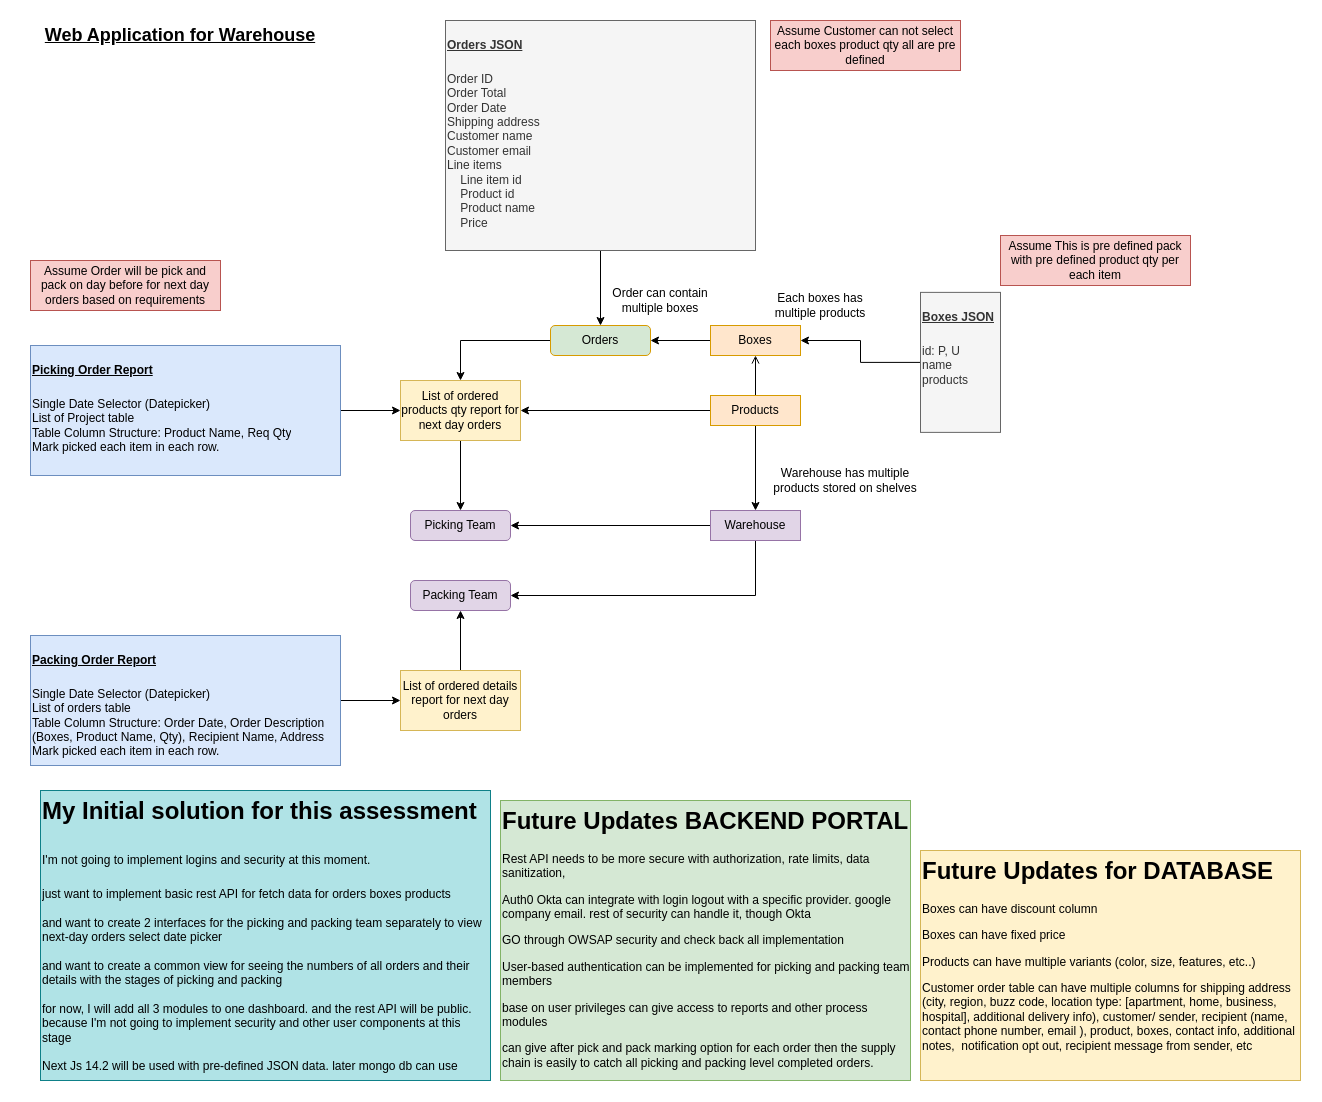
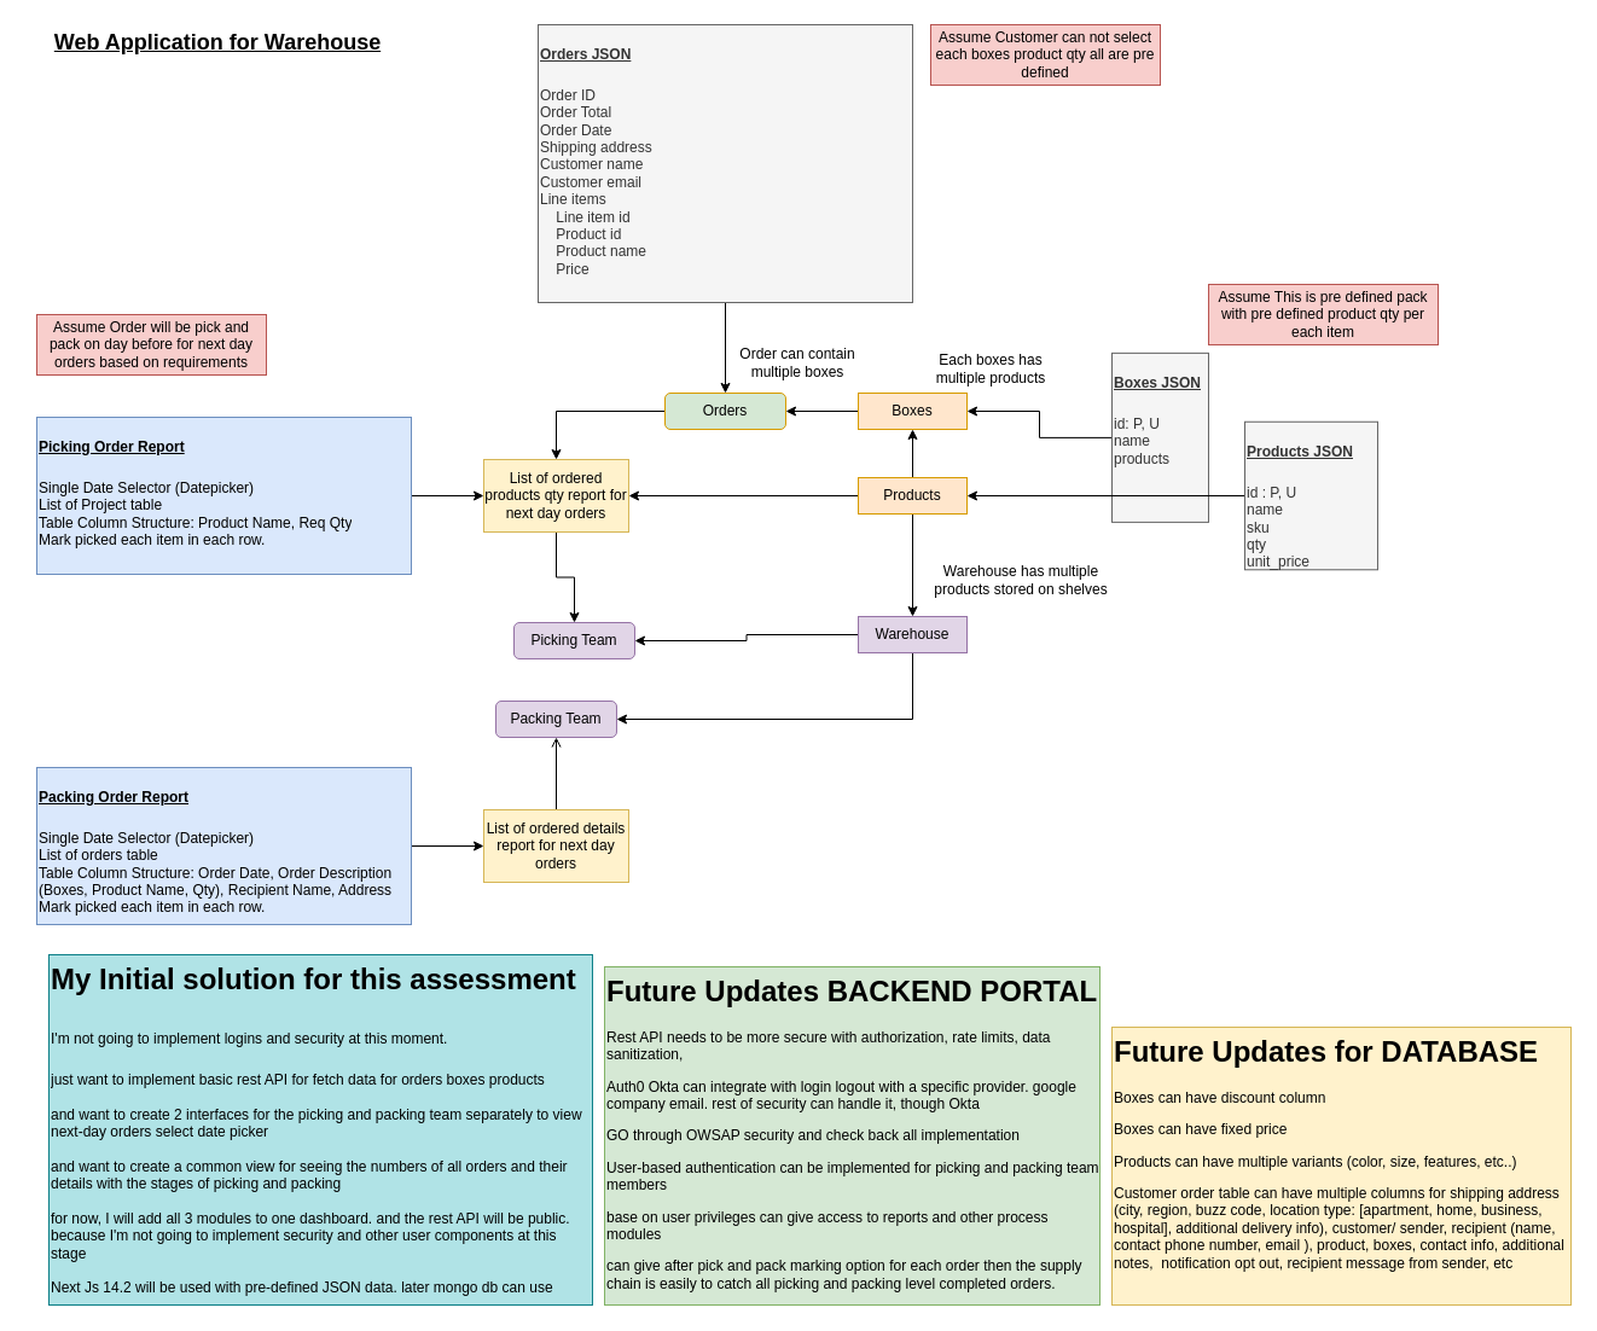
- <mxCell id="5" style="edgeStyle=orthogonalEdgeStyle;rounded=0;orthogonalLoop=1;jettySize=auto;html=1;exitX=0.5;exitY=0;exitDx=0;exitDy=0;entryX=0.5;entryY=1;entryDx=0;entryDy=0;endArrow=open;" edge="1" parent="1" source="7" target="3"><mxGeometry relative="1" as="geometry" /></mxCell>
+ <mxCell id="5" style="edgeStyle=orthogonalEdgeStyle;rounded=0;orthogonalLoop=1;jettySize=auto;html=1;exitX=0.5;exitY=0;exitDx=0;exitDy=0;entryX=0.5;entryY=1;entryDx=0;entryDy=0;" edge="1" parent="1" source="7" target="3"><mxGeometry relative="1" as="geometry" /></mxCell>
+ <mxCell id="29" style="edgeStyle=orthogonalEdgeStyle;rounded=0;orthogonalLoop=1;jettySize=auto;html=1;exitX=0;exitY=0.5;exitDx=0;exitDy=0;entryX=1;entryY=0.5;entryDx=0;entryDy=0;" edge="1" parent="1" source="30" target="7"><mxGeometry relative="1" as="geometry" /></mxCell>
+ <mxCell id="30" value="&lt;h1 style=&quot;margin-top: 0px;&quot;&gt;&lt;font style=&quot;font-size: 12px;&quot;&gt;&lt;u&gt;Products JSON&lt;/u&gt;&lt;/font&gt;&lt;/h1&gt;&lt;div&gt;&lt;div&gt;id : P, U&lt;/div&gt;&lt;div&gt;name&lt;/div&gt;&lt;div&gt;&lt;span style=&quot;background-color: initial;&quot;&gt;sku&lt;/span&gt;&lt;br&gt;&lt;/div&gt;&lt;div&gt;&lt;span style=&quot;background-color: initial;&quot;&gt;qty&lt;/span&gt;&lt;/div&gt;&lt;div&gt;unit_price&lt;/div&gt;&lt;div&gt;&lt;br&gt;&lt;/div&gt;&lt;/div&gt;&lt;div&gt;&lt;br&gt;&lt;/div&gt;&lt;div&gt;&lt;br&gt;&lt;/div&gt;&lt;div&gt;&lt;br&gt;&lt;/div&gt;" style="text;html=1;whiteSpace=wrap;overflow=hidden;rounded=0;glass=0;fillColor=#f5f5f5;fontColor=#333333;strokeColor=#666666;" vertex="1" parent="1"><mxGeometry x="1030" y="348.75" width="110" height="122.5" as="geometry" /></mxCell>
- <mxCell id="8" value="Picking Team" style="rounded=1;whiteSpace=wrap;html=1;fillColor=#e1d5e7;strokeColor=#9673a6;" vertex="1" parent="1"><mxGeometry x="410" y="510" width="100" height="30" as="geometry" /></mxCell>
+ <mxCell id="8" value="Picking Team" style="rounded=1;whiteSpace=wrap;html=1;fillColor=#e1d5e7;strokeColor=#9673a6;" vertex="1" parent="1"><mxGeometry x="425" y="515" width="100" height="30" as="geometry" /></mxCell>
- <mxCell id="36" style="edgeStyle=orthogonalEdgeStyle;rounded=0;orthogonalLoop=1;jettySize=auto;html=1;entryX=0.5;entryY=1;entryDx=0;entryDy=0;" edge="1" parent="1" source="37" target="9"><mxGeometry relative="1" as="geometry" /></mxCell>
+ <mxCell id="36" style="edgeStyle=orthogonalEdgeStyle;rounded=0;orthogonalLoop=1;jettySize=auto;html=1;entryX=0.5;entryY=1;entryDx=0;entryDy=0;endArrow=open;" edge="1" parent="1" source="37" target="9"><mxGeometry relative="1" as="geometry" /></mxCell>
